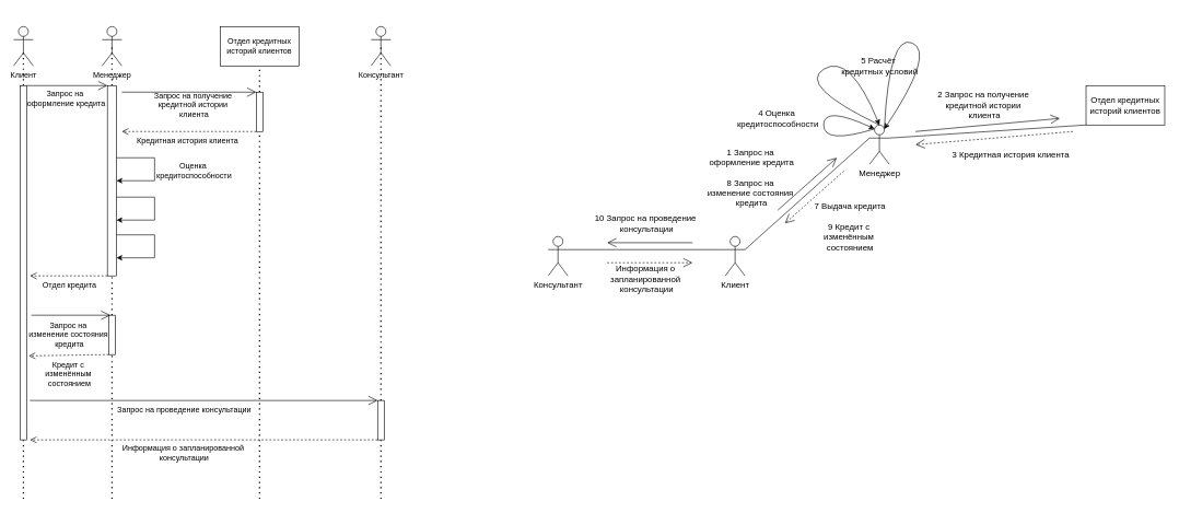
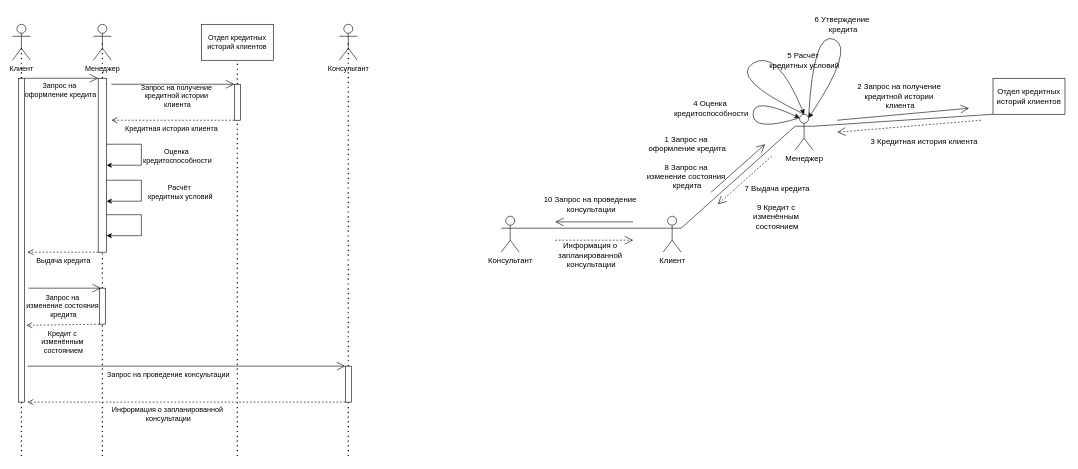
+ <mxCell id="59" value="6 Утверждение&amp;nbsp;&lt;div style=&quot;font-size: 13px;&quot;&gt;кредита&lt;/div&gt;" style="text;html=1;align=center;verticalAlign=middle;resizable=0;points=[];autosize=1;strokeColor=none;fillColor=none;fontSize=13;" vertex="1" parent="1"><mxGeometry x="1345" y="20" width="120" height="40" as="geometry" /></mxCell>
+ <mxCell id="22" value="&lt;div&gt;Расчёт&amp;nbsp;&lt;/div&gt;&lt;div&gt;кредитных условий&lt;/div&gt;" style="text;html=1;align=center;verticalAlign=middle;resizable=0;points=[];autosize=1;strokeColor=none;fillColor=none;" vertex="1" parent="1"><mxGeometry x="235" y="300" width="130" height="40" as="geometry" /></mxCell>
- <mxCell id="45" value="Отдел кредита" style="text;html=1;align=center;verticalAlign=middle;resizable=0;points=[];autosize=1;strokeColor=none;fillColor=none;" vertex="1" parent="1"><mxGeometry x="50" y="420" width="110" height="30" as="geometry" /></mxCell>
+ <mxCell id="45" value="Выдача кредита" style="text;html=1;align=center;verticalAlign=middle;resizable=0;points=[];autosize=1;strokeColor=none;fillColor=none;" vertex="1" parent="1"><mxGeometry x="50" y="420" width="110" height="30" as="geometry" /></mxCell>
